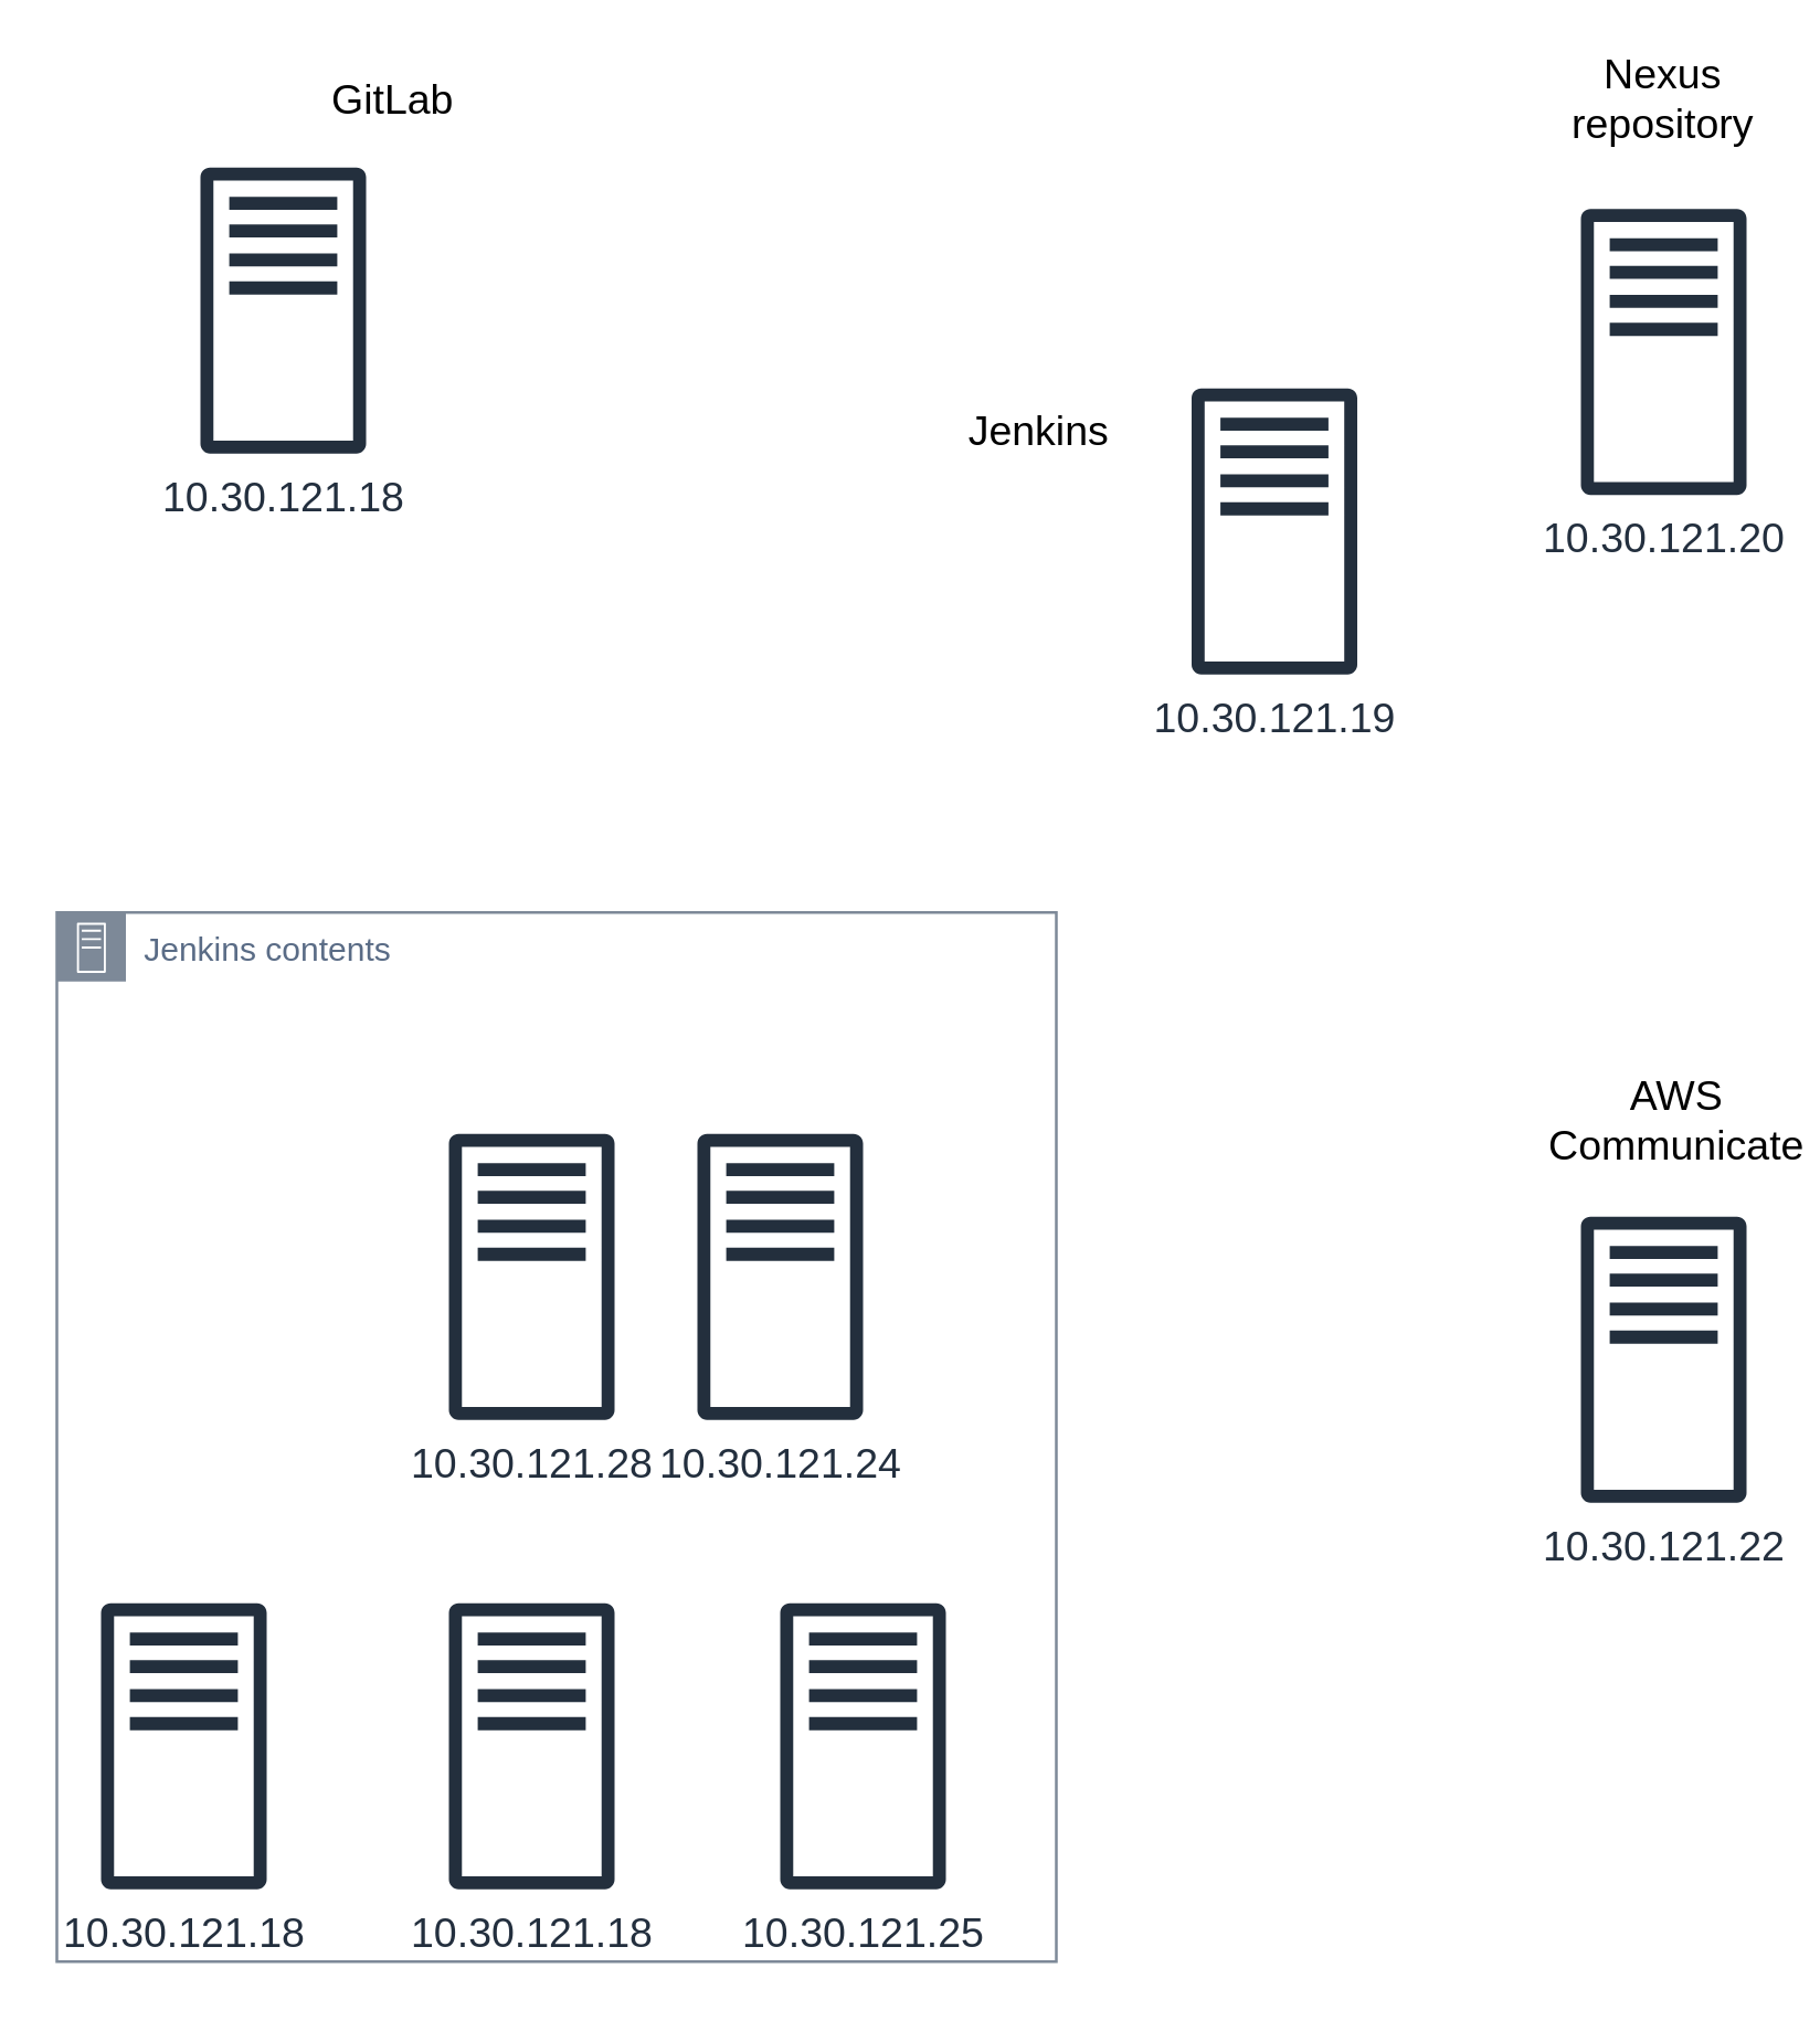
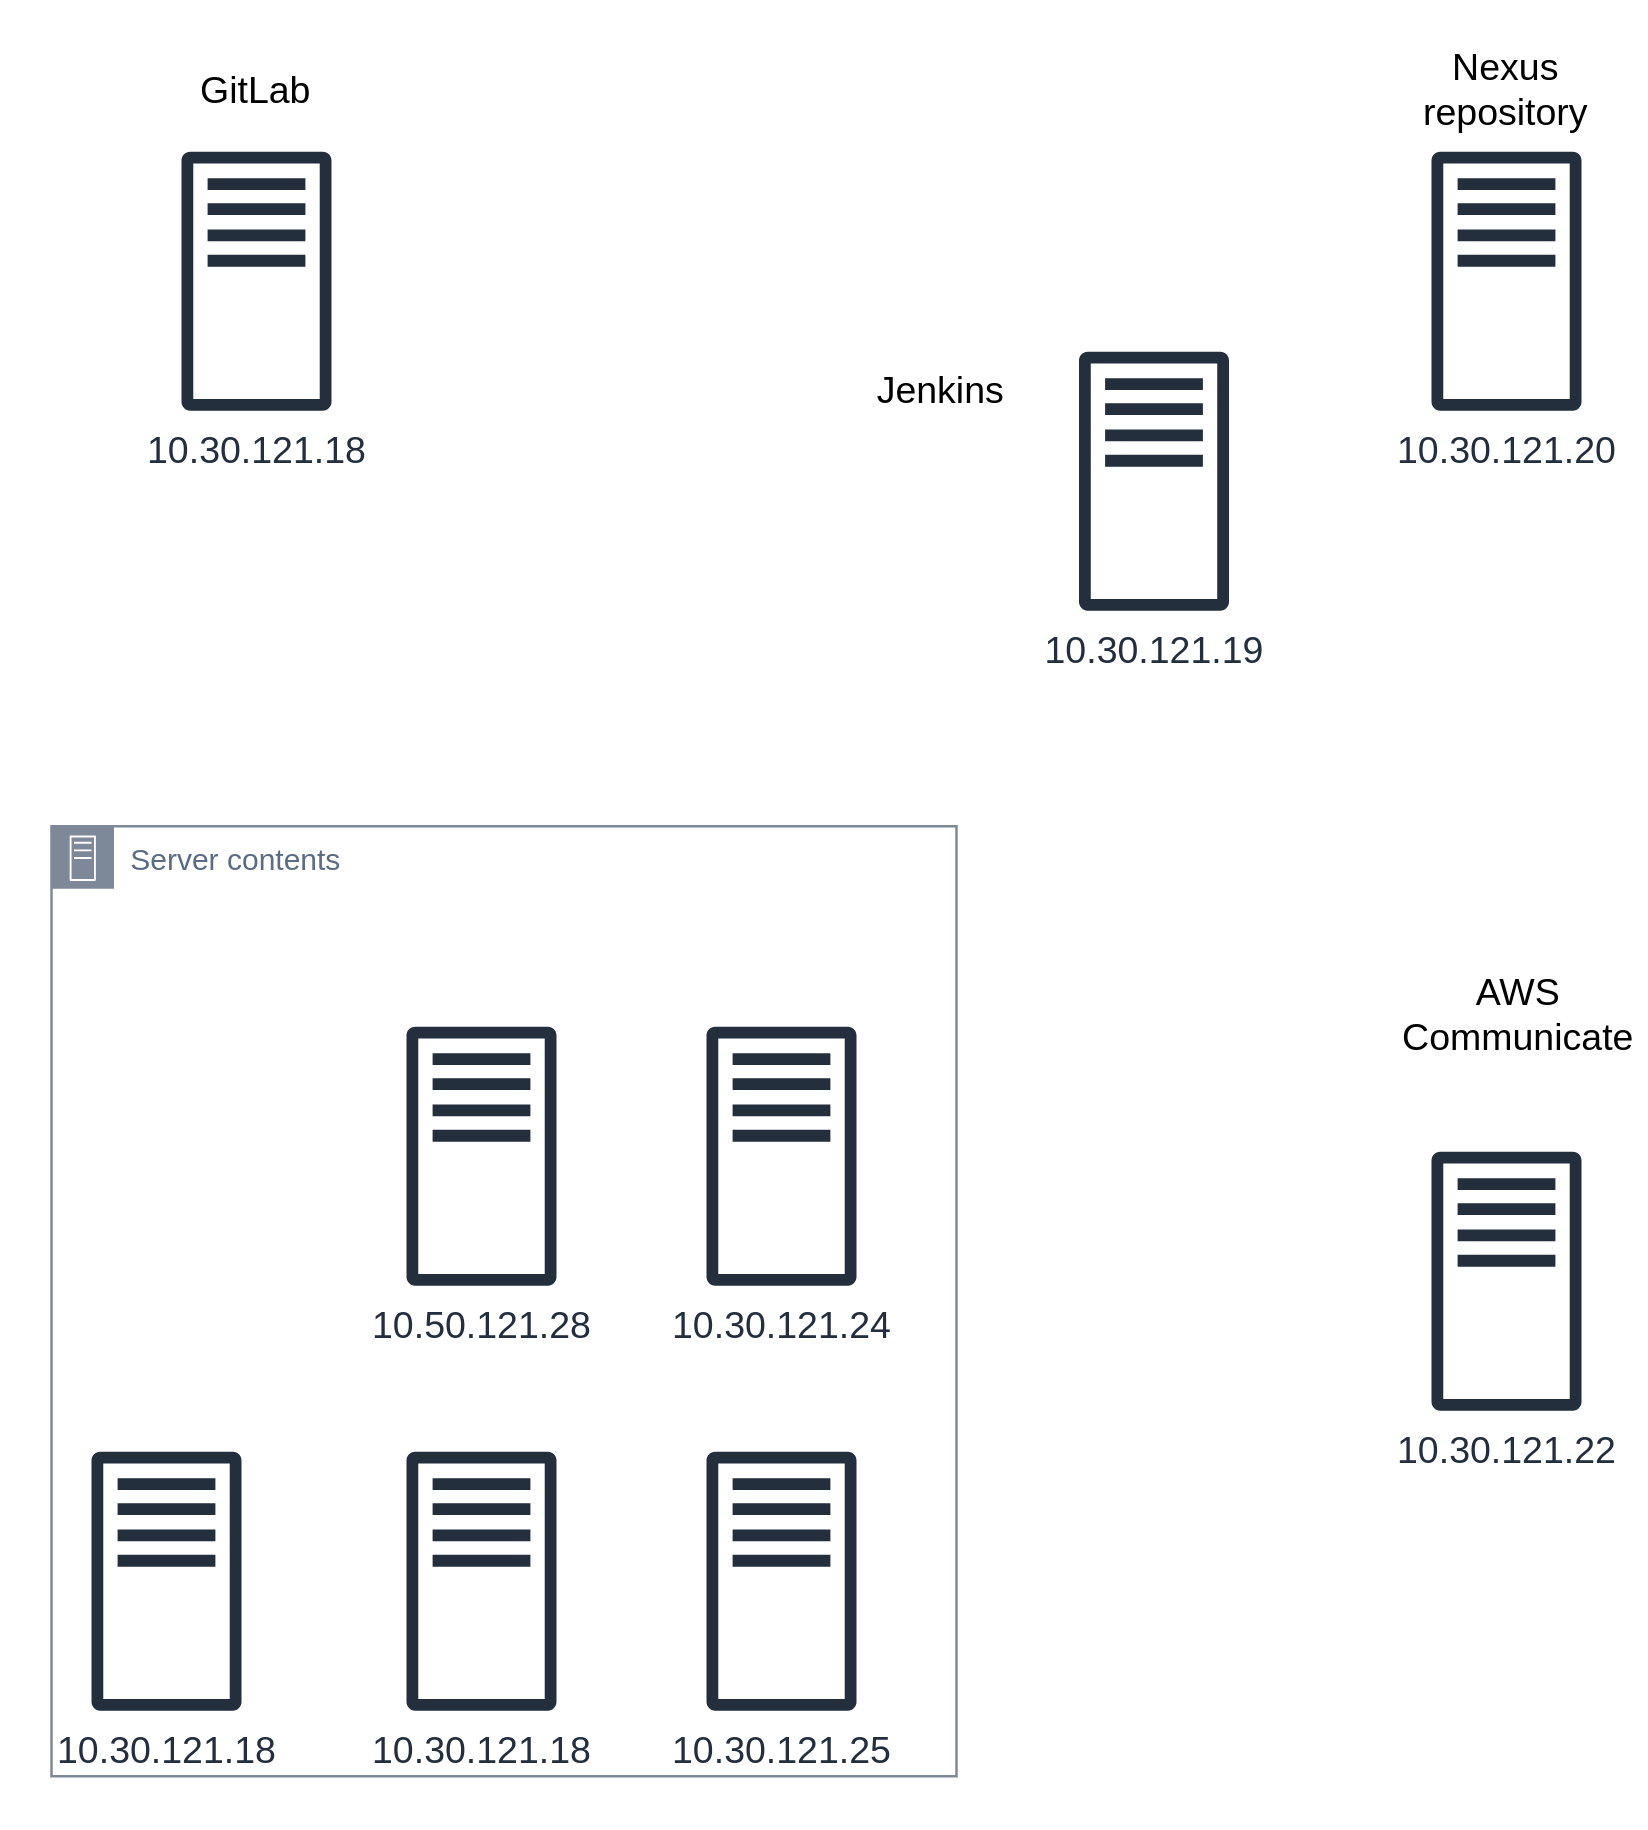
- <mxCell id="12" value="GitLab" style="text;html=1;align=center;verticalAlign=middle;whiteSpace=wrap;rounded=0;fontSize=15;" vertex="1" parent="1"><mxGeometry x="112" y="20" width="60" height="30" as="geometry" /></mxCell>
+ <mxCell id="12" value="GitLab" style="text;html=1;align=center;verticalAlign=middle;whiteSpace=wrap;rounded=0;fontSize=15;" vertex="1" parent="1"><mxGeometry x="72" y="20" width="60" height="30" as="geometry" /></mxCell>
- <mxCell id="2" value="10.30.121.20" style="sketch=0;outlineConnect=0;fontColor=#232F3E;gradientColor=none;fillColor=#232F3D;strokeColor=none;dashed=0;verticalLabelPosition=bottom;verticalAlign=top;align=center;html=1;fontSize=15;fontStyle=0;aspect=fixed;pointerEvents=1;shape=mxgraph.aws4.traditional_server;" vertex="1" parent="1"><mxGeometry x="572" y="75" width="60" height="104" as="geometry" /></mxCell>
+ <mxCell id="2" value="10.30.121.20" style="sketch=0;outlineConnect=0;fontColor=#232F3E;gradientColor=none;fillColor=#232F3D;strokeColor=none;dashed=0;verticalLabelPosition=bottom;verticalAlign=top;align=center;html=1;fontSize=15;fontStyle=0;aspect=fixed;pointerEvents=1;shape=mxgraph.aws4.traditional_server;" vertex="1" parent="1"><mxGeometry x="572" y="60" width="60" height="104" as="geometry" /></mxCell>
- <mxCell id="3" value="Jenkins contents" style="points=[[0,0],[0.25,0],[0.5,0],[0.75,0],[1,0],[1,0.25],[1,0.5],[1,0.75],[1,1],[0.75,1],[0.5,1],[0.25,1],[0,1],[0,0.75],[0,0.5],[0,0.25]];outlineConnect=0;gradientColor=none;html=1;whiteSpace=wrap;fontSize=12;fontStyle=0;container=1;pointerEvents=0;collapsible=0;recursiveResize=0;shape=mxgraph.aws4.group;grIcon=mxgraph.aws4.group_on_premise;strokeColor=#7D8998;fillColor=none;verticalAlign=top;align=left;spacingLeft=30;fontColor=#5A6C86;dashed=0;" vertex="1" parent="1"><mxGeometry x="20" y="330" width="362" height="380" as="geometry" /></mxCell>
+ <mxCell id="3" value="Server contents" style="points=[[0,0],[0.25,0],[0.5,0],[0.75,0],[1,0],[1,0.25],[1,0.5],[1,0.75],[1,1],[0.75,1],[0.5,1],[0.25,1],[0,1],[0,0.75],[0,0.5],[0,0.25]];outlineConnect=0;gradientColor=none;html=1;whiteSpace=wrap;fontSize=12;fontStyle=0;container=1;pointerEvents=0;collapsible=0;recursiveResize=0;shape=mxgraph.aws4.group;grIcon=mxgraph.aws4.group_on_premise;strokeColor=#7D8998;fillColor=none;verticalAlign=top;align=left;spacingLeft=30;fontColor=#5A6C86;dashed=0;" vertex="1" parent="1"><mxGeometry x="20" y="330" width="362" height="380" as="geometry" /></mxCell>
- <mxCell id="6" value="10.30.121.24" style="sketch=0;outlineConnect=0;fontColor=#232F3E;gradientColor=none;fillColor=#232F3D;strokeColor=none;dashed=0;verticalLabelPosition=bottom;verticalAlign=top;align=center;html=1;fontSize=15;fontStyle=0;aspect=fixed;pointerEvents=1;shape=mxgraph.aws4.traditional_server;" vertex="1" parent="3"><mxGeometry x="232" y="80" width="60" height="104" as="geometry" /></mxCell>
+ <mxCell id="6" value="10.30.121.24" style="sketch=0;outlineConnect=0;fontColor=#232F3E;gradientColor=none;fillColor=#232F3D;strokeColor=none;dashed=0;verticalLabelPosition=bottom;verticalAlign=top;align=center;html=1;fontSize=15;fontStyle=0;aspect=fixed;pointerEvents=1;shape=mxgraph.aws4.traditional_server;" vertex="1" parent="3"><mxGeometry x="262" y="80" width="60" height="104" as="geometry" /></mxCell>
- <mxCell id="11" value="10.30.121.22" style="sketch=0;outlineConnect=0;fontColor=#232F3E;gradientColor=none;fillColor=#232F3D;strokeColor=none;dashed=0;verticalLabelPosition=bottom;verticalAlign=top;align=center;html=1;fontSize=15;fontStyle=0;aspect=fixed;pointerEvents=1;shape=mxgraph.aws4.traditional_server;" vertex="1" parent="1"><mxGeometry x="572" y="440" width="60" height="104" as="geometry" /></mxCell>
+ <mxCell id="11" value="10.30.121.22" style="sketch=0;outlineConnect=0;fontColor=#232F3E;gradientColor=none;fillColor=#232F3D;strokeColor=none;dashed=0;verticalLabelPosition=bottom;verticalAlign=top;align=center;html=1;fontSize=15;fontStyle=0;aspect=fixed;pointerEvents=1;shape=mxgraph.aws4.traditional_server;" vertex="1" parent="1"><mxGeometry x="572" y="460" width="60" height="104" as="geometry" /></mxCell>
- <mxCell id="7" value="10.30.121.28" style="sketch=0;outlineConnect=0;fontColor=#232F3E;gradientColor=none;fillColor=#232F3D;strokeColor=none;dashed=0;verticalLabelPosition=bottom;verticalAlign=top;align=center;html=1;fontSize=15;fontStyle=0;aspect=fixed;pointerEvents=1;shape=mxgraph.aws4.traditional_server;" vertex="1" parent="3"><mxGeometry x="142" y="80" width="60" height="104" as="geometry" /></mxCell>
+ <mxCell id="7" value="10.50.121.28" style="sketch=0;outlineConnect=0;fontColor=#232F3E;gradientColor=none;fillColor=#232F3D;strokeColor=none;dashed=0;verticalLabelPosition=bottom;verticalAlign=top;align=center;html=1;fontSize=15;fontStyle=0;aspect=fixed;pointerEvents=1;shape=mxgraph.aws4.traditional_server;" vertex="1" parent="3"><mxGeometry x="142" y="80" width="60" height="104" as="geometry" /></mxCell>
